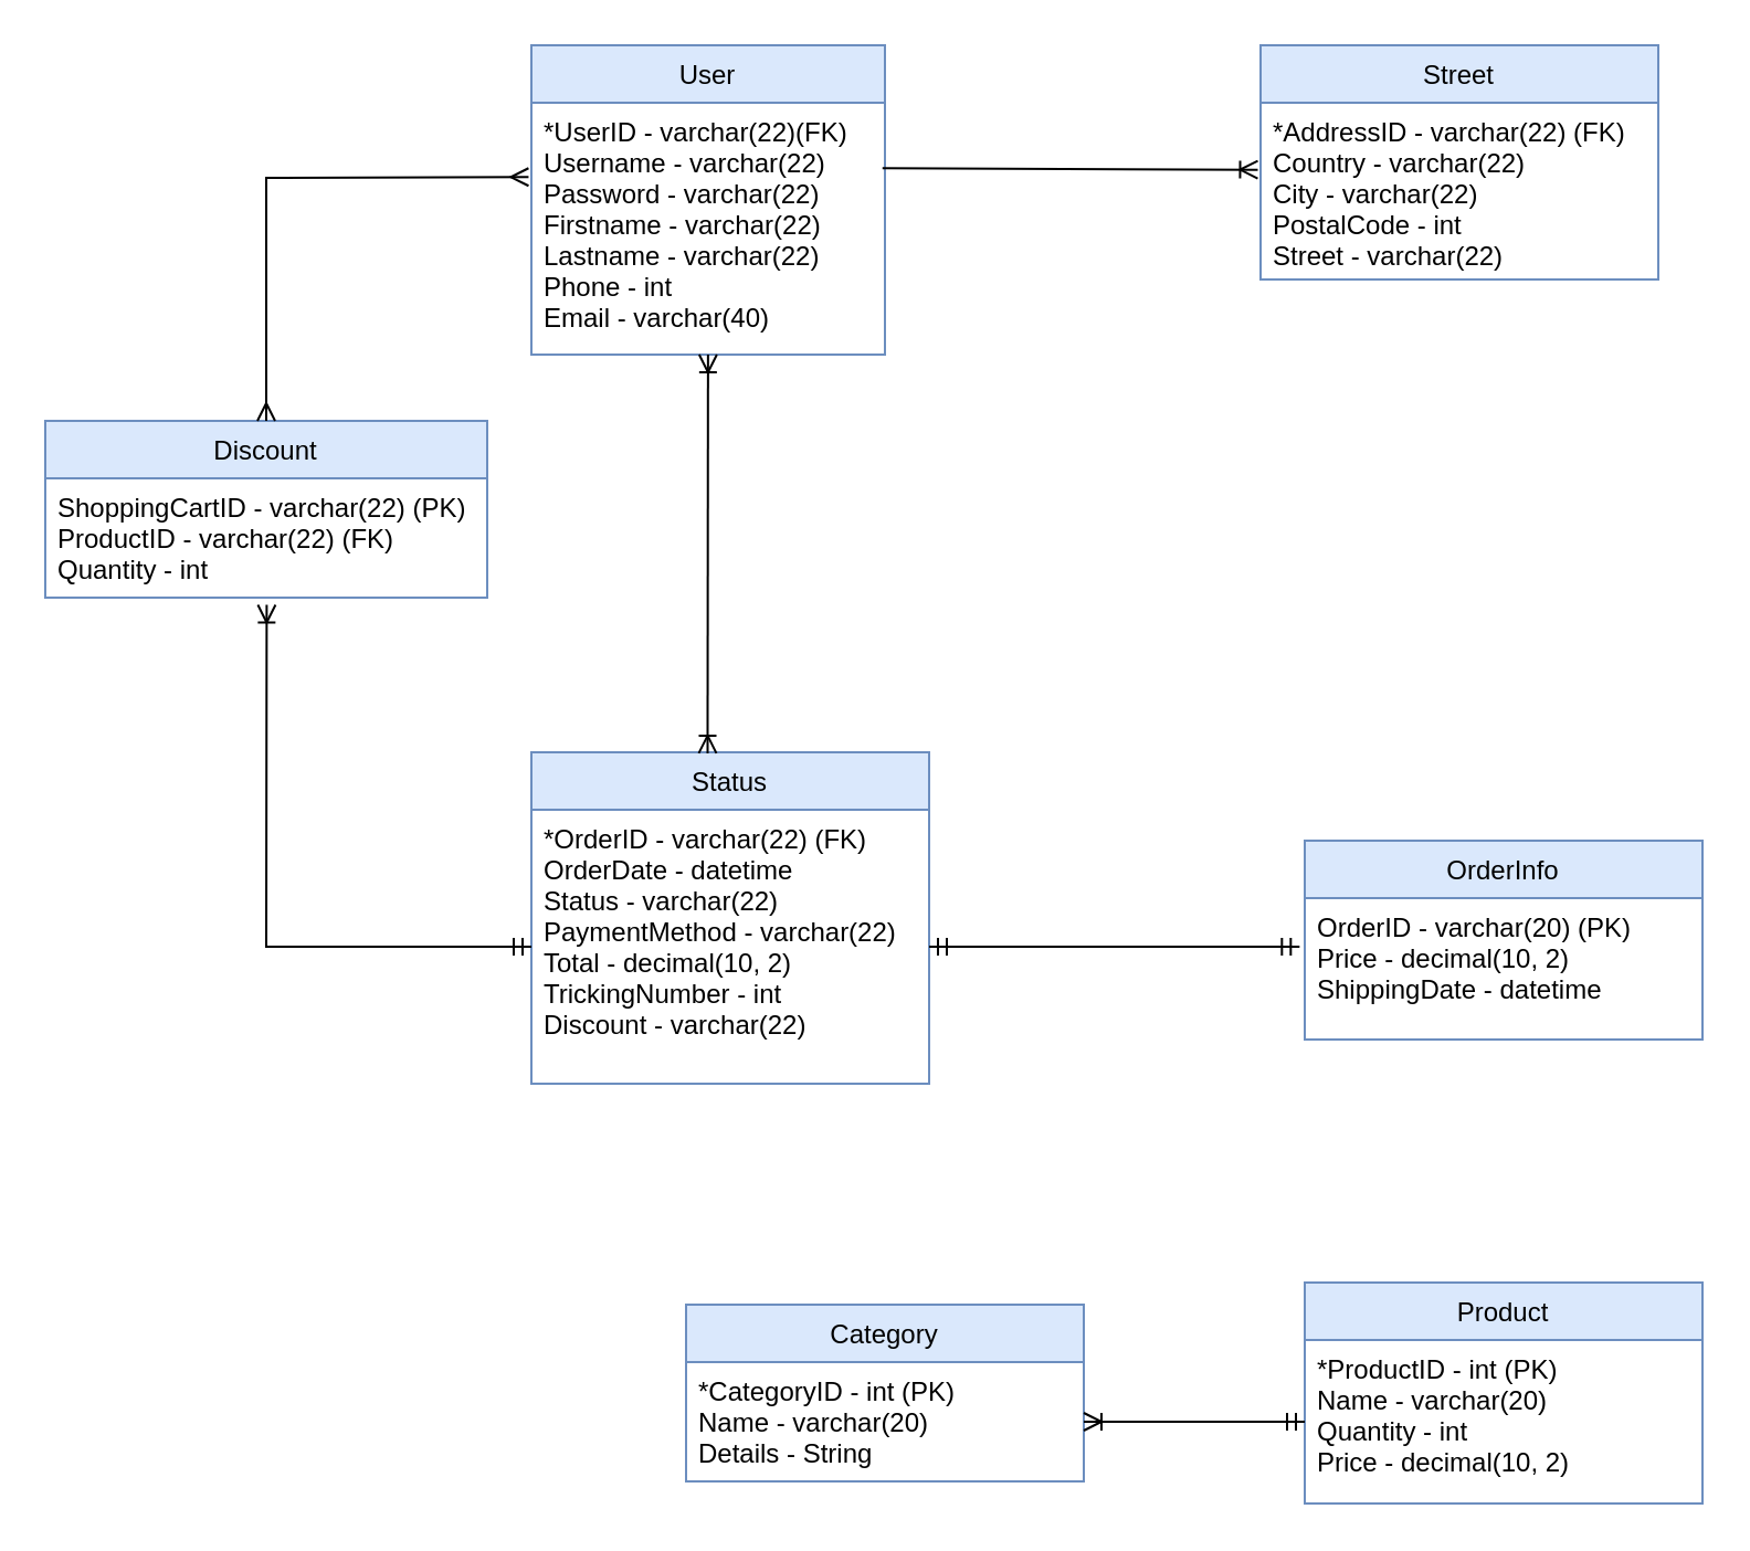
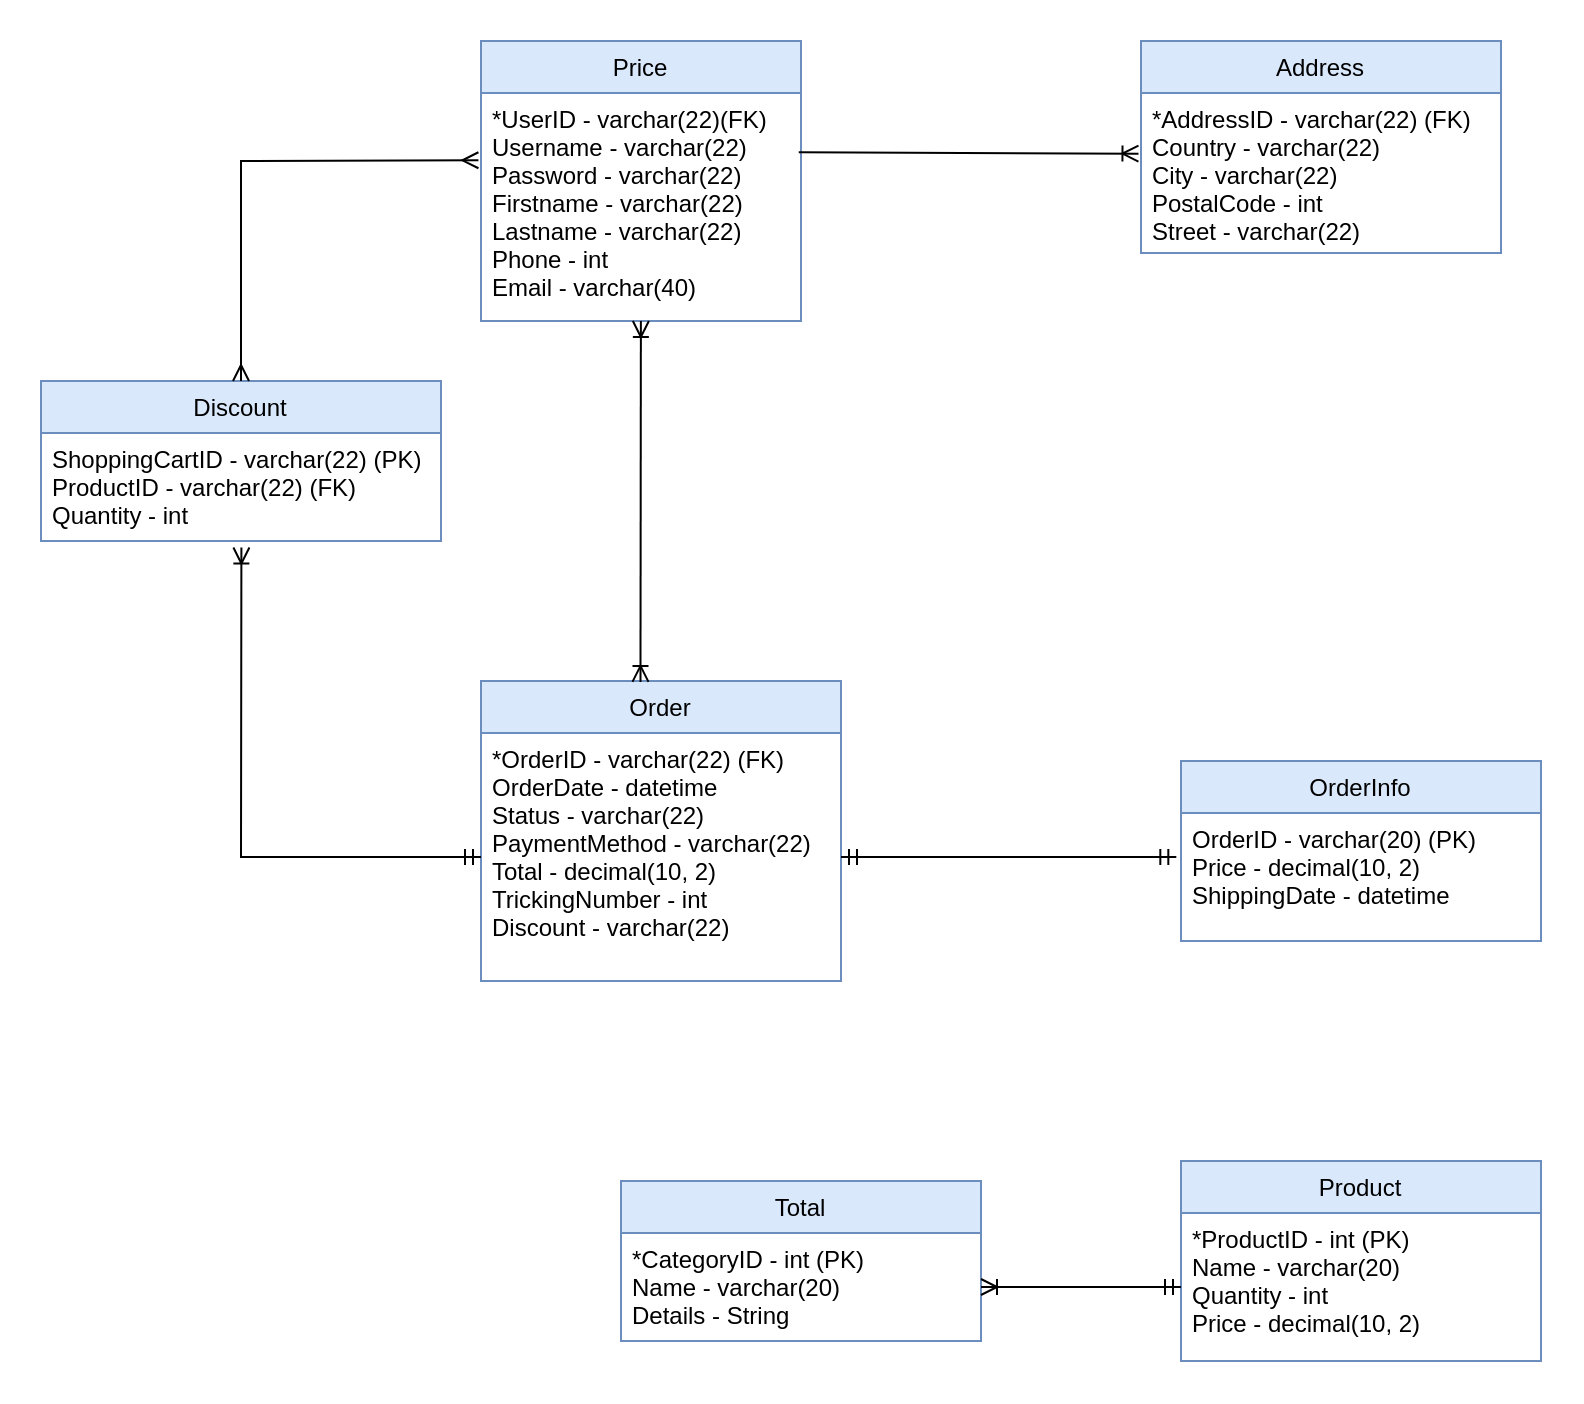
- <mxCell id="2" value="User" style="swimlane;fontStyle=0;childLayout=stackLayout;horizontal=1;startSize=26;fillColor=#dae8fc;horizontalStack=0;resizeParent=1;resizeParentMax=0;resizeLast=0;collapsible=1;marginBottom=0;strokeColor=#6c8ebf;" vertex="1" parent="1"><mxGeometry x="240" y="20" width="160" height="140" as="geometry" /></mxCell>
+ <mxCell id="2" value="Price" style="swimlane;fontStyle=0;childLayout=stackLayout;horizontal=1;startSize=26;fillColor=#dae8fc;horizontalStack=0;resizeParent=1;resizeParentMax=0;resizeLast=0;collapsible=1;marginBottom=0;strokeColor=#6c8ebf;" vertex="1" parent="1"><mxGeometry x="240" y="20" width="160" height="140" as="geometry" /></mxCell>
- <mxCell id="4" value="Street" style="swimlane;fontStyle=0;childLayout=stackLayout;horizontal=1;startSize=26;fillColor=#dae8fc;horizontalStack=0;resizeParent=1;resizeParentMax=0;resizeLast=0;collapsible=1;marginBottom=0;strokeColor=#6c8ebf;" vertex="1" parent="1"><mxGeometry x="570" y="20" width="180" height="106" as="geometry" /></mxCell>
+ <mxCell id="4" value="Address" style="swimlane;fontStyle=0;childLayout=stackLayout;horizontal=1;startSize=26;fillColor=#dae8fc;horizontalStack=0;resizeParent=1;resizeParentMax=0;resizeLast=0;collapsible=1;marginBottom=0;strokeColor=#6c8ebf;" vertex="1" parent="1"><mxGeometry x="570" y="20" width="180" height="106" as="geometry" /></mxCell>
- <mxCell id="8" value="Status" style="swimlane;fontStyle=0;childLayout=stackLayout;horizontal=1;startSize=26;fillColor=#dae8fc;horizontalStack=0;resizeParent=1;resizeParentMax=0;resizeLast=0;collapsible=1;marginBottom=0;strokeColor=#6c8ebf;" vertex="1" parent="1"><mxGeometry x="240" y="340" width="180" height="150" as="geometry" /></mxCell>
+ <mxCell id="8" value="Order" style="swimlane;fontStyle=0;childLayout=stackLayout;horizontal=1;startSize=26;fillColor=#dae8fc;horizontalStack=0;resizeParent=1;resizeParentMax=0;resizeLast=0;collapsible=1;marginBottom=0;strokeColor=#6c8ebf;" vertex="1" parent="1"><mxGeometry x="240" y="340" width="180" height="150" as="geometry" /></mxCell>
- <mxCell id="12" value="Category" style="swimlane;fontStyle=0;childLayout=stackLayout;horizontal=1;startSize=26;fillColor=#dae8fc;horizontalStack=0;resizeParent=1;resizeParentMax=0;resizeLast=0;collapsible=1;marginBottom=0;strokeColor=#6c8ebf;" vertex="1" parent="1"><mxGeometry x="310" y="590" width="180" height="80" as="geometry" /></mxCell>
+ <mxCell id="12" value="Total" style="swimlane;fontStyle=0;childLayout=stackLayout;horizontal=1;startSize=26;fillColor=#dae8fc;horizontalStack=0;resizeParent=1;resizeParentMax=0;resizeLast=0;collapsible=1;marginBottom=0;strokeColor=#6c8ebf;" vertex="1" parent="1"><mxGeometry x="310" y="590" width="180" height="80" as="geometry" /></mxCell>
